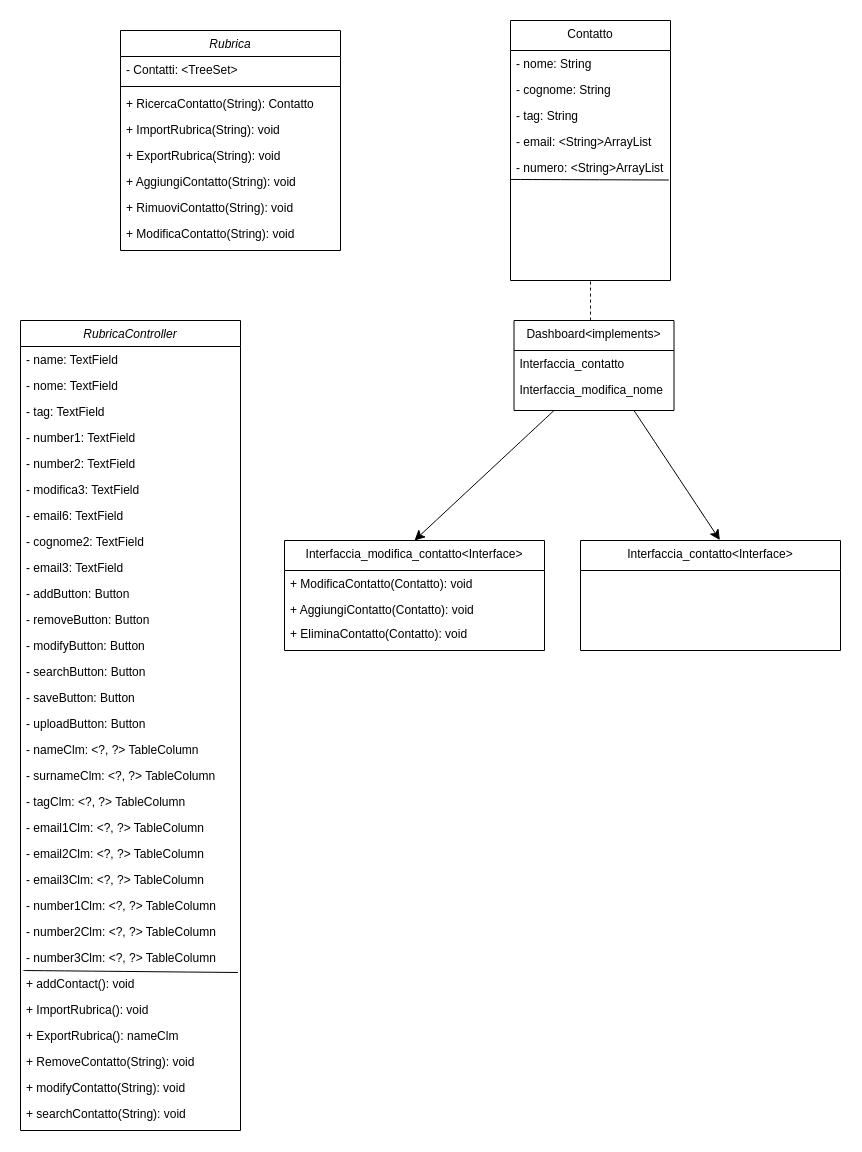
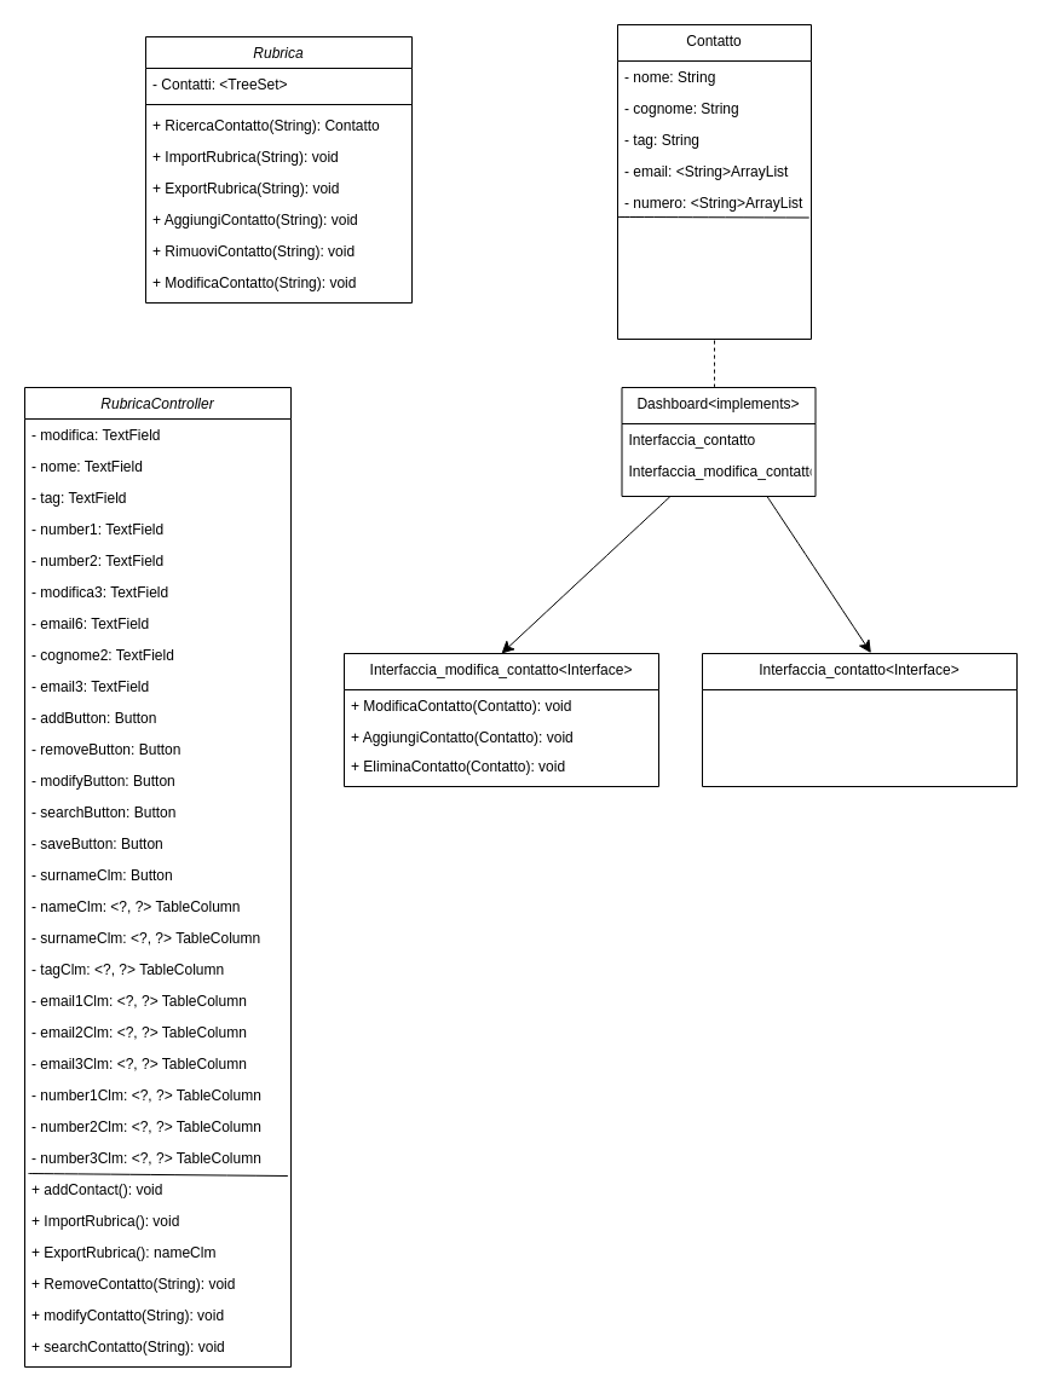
- <mxCell id="19" value="- name: TextField" style="text;align=left;verticalAlign=top;spacingLeft=4;spacingRight=4;overflow=hidden;rotatable=0;points=[[0,0.5],[1,0.5]];portConstraint=eastwest;" vertex="1" parent="18"><mxGeometry y="26" width="220" height="26" as="geometry" /></mxCell>
+ <mxCell id="19" value="- modifica: TextField" style="text;align=left;verticalAlign=top;spacingLeft=4;spacingRight=4;overflow=hidden;rotatable=0;points=[[0,0.5],[1,0.5]];portConstraint=eastwest;" vertex="1" parent="18"><mxGeometry y="26" width="220" height="26" as="geometry" /></mxCell>
- <mxCell id="53" value="Interfaccia_modifica_nome" style="text;align=left;verticalAlign=top;spacingLeft=4;spacingRight=4;overflow=hidden;rotatable=0;points=[[0,0.5],[1,0.5]];portConstraint=eastwest;rounded=0;shadow=0;html=0;" vertex="1" parent="51"><mxGeometry y="56" width="160" height="24" as="geometry" /></mxCell>
+ <mxCell id="53" value="Interfaccia_modifica_contatto" style="text;align=left;verticalAlign=top;spacingLeft=4;spacingRight=4;overflow=hidden;rotatable=0;points=[[0,0.5],[1,0.5]];portConstraint=eastwest;rounded=0;shadow=0;html=0;" vertex="1" parent="51"><mxGeometry y="56" width="160" height="24" as="geometry" /></mxCell>
- <mxCell id="33" value="- uploadButton: Button" style="text;align=left;verticalAlign=top;spacingLeft=4;spacingRight=4;overflow=hidden;rotatable=0;points=[[0,0.5],[1,0.5]];portConstraint=eastwest;" vertex="1" parent="18"><mxGeometry y="390" width="220" height="26" as="geometry" /></mxCell>
+ <mxCell id="33" value="- surnameClm: Button" style="text;align=left;verticalAlign=top;spacingLeft=4;spacingRight=4;overflow=hidden;rotatable=0;points=[[0,0.5],[1,0.5]];portConstraint=eastwest;" vertex="1" parent="18"><mxGeometry y="390" width="220" height="26" as="geometry" /></mxCell>
